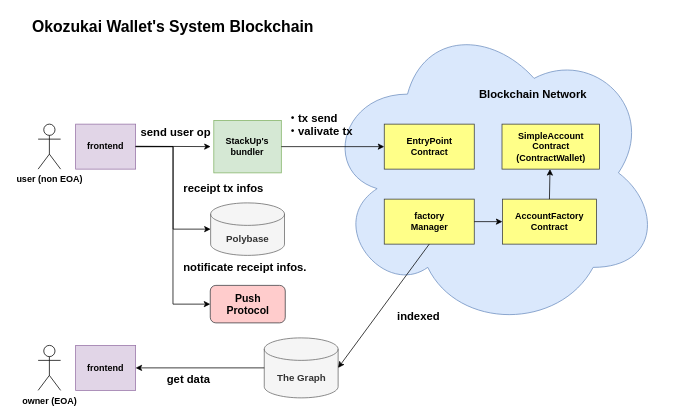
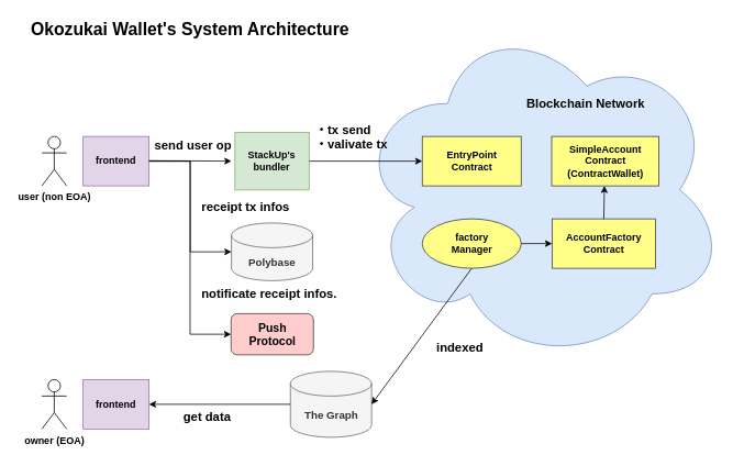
- <mxCell id="10" value="Okozukai Wallet's System Blockchain" style="text;html=1;strokeColor=none;fillColor=none;align=center;verticalAlign=middle;whiteSpace=wrap;rounded=0;fontStyle=1;fontSize=21;" parent="1" vertex="1"><mxGeometry x="20" y="20" width="420" height="30" as="geometry" /></mxCell>
+ <mxCell id="10" value="Okozukai Wallet's System Architecture" style="text;html=1;strokeColor=none;fillColor=none;align=center;verticalAlign=middle;whiteSpace=wrap;rounded=0;fontStyle=1;fontSize=21;" parent="1" vertex="1"><mxGeometry x="20" y="20" width="420" height="30" as="geometry" /></mxCell>
- <mxCell id="18" value="factory&lt;br&gt;Manager" style="rounded=0;whiteSpace=wrap;html=1;fontStyle=1;fillColor=#ffff88;strokeColor=#36393d;" vertex="1" parent="1"><mxGeometry x="511.5" y="265" width="120" height="60" as="geometry" /></mxCell>
+ <mxCell id="18" value="factory&lt;br&gt;Manager" style="ellipse;whiteSpace=wrap;html=1;fontStyle=1;fillColor=#ffff88;strokeColor=#36393d;" vertex="1" parent="1"><mxGeometry x="511.5" y="265" width="120" height="60" as="geometry" /></mxCell>
